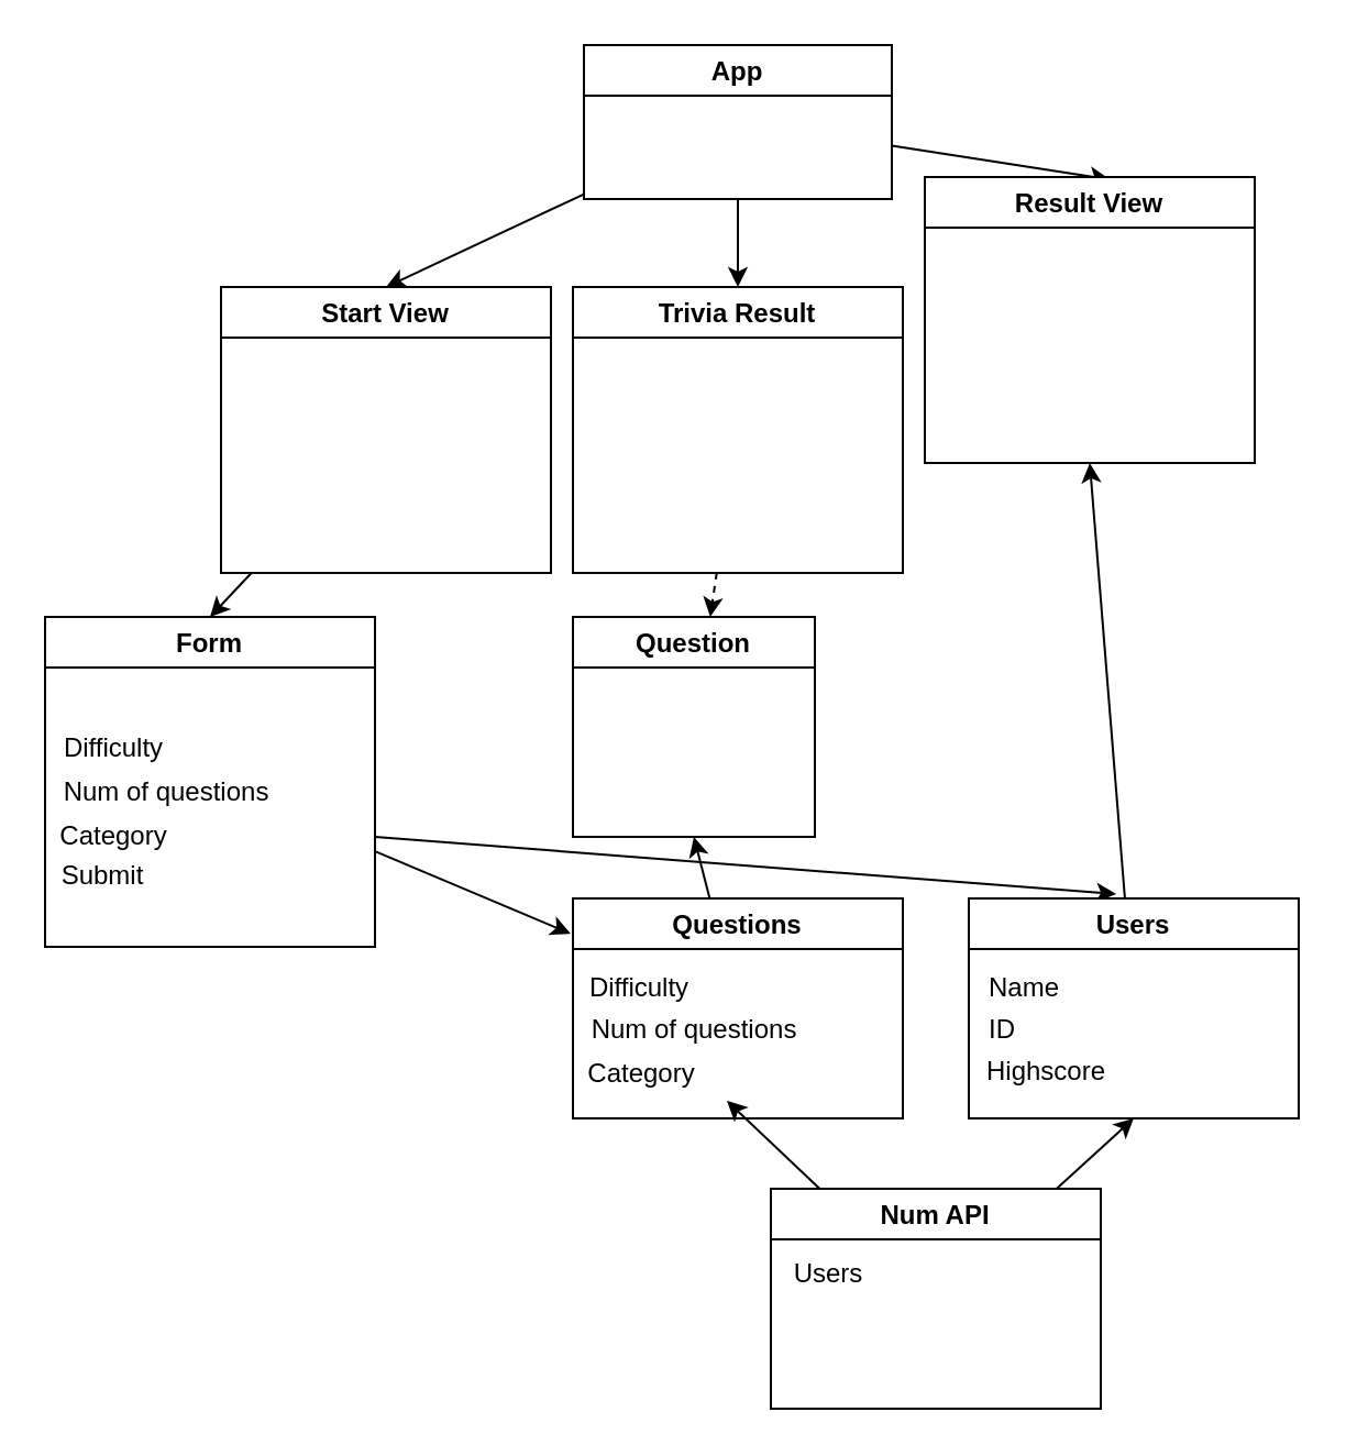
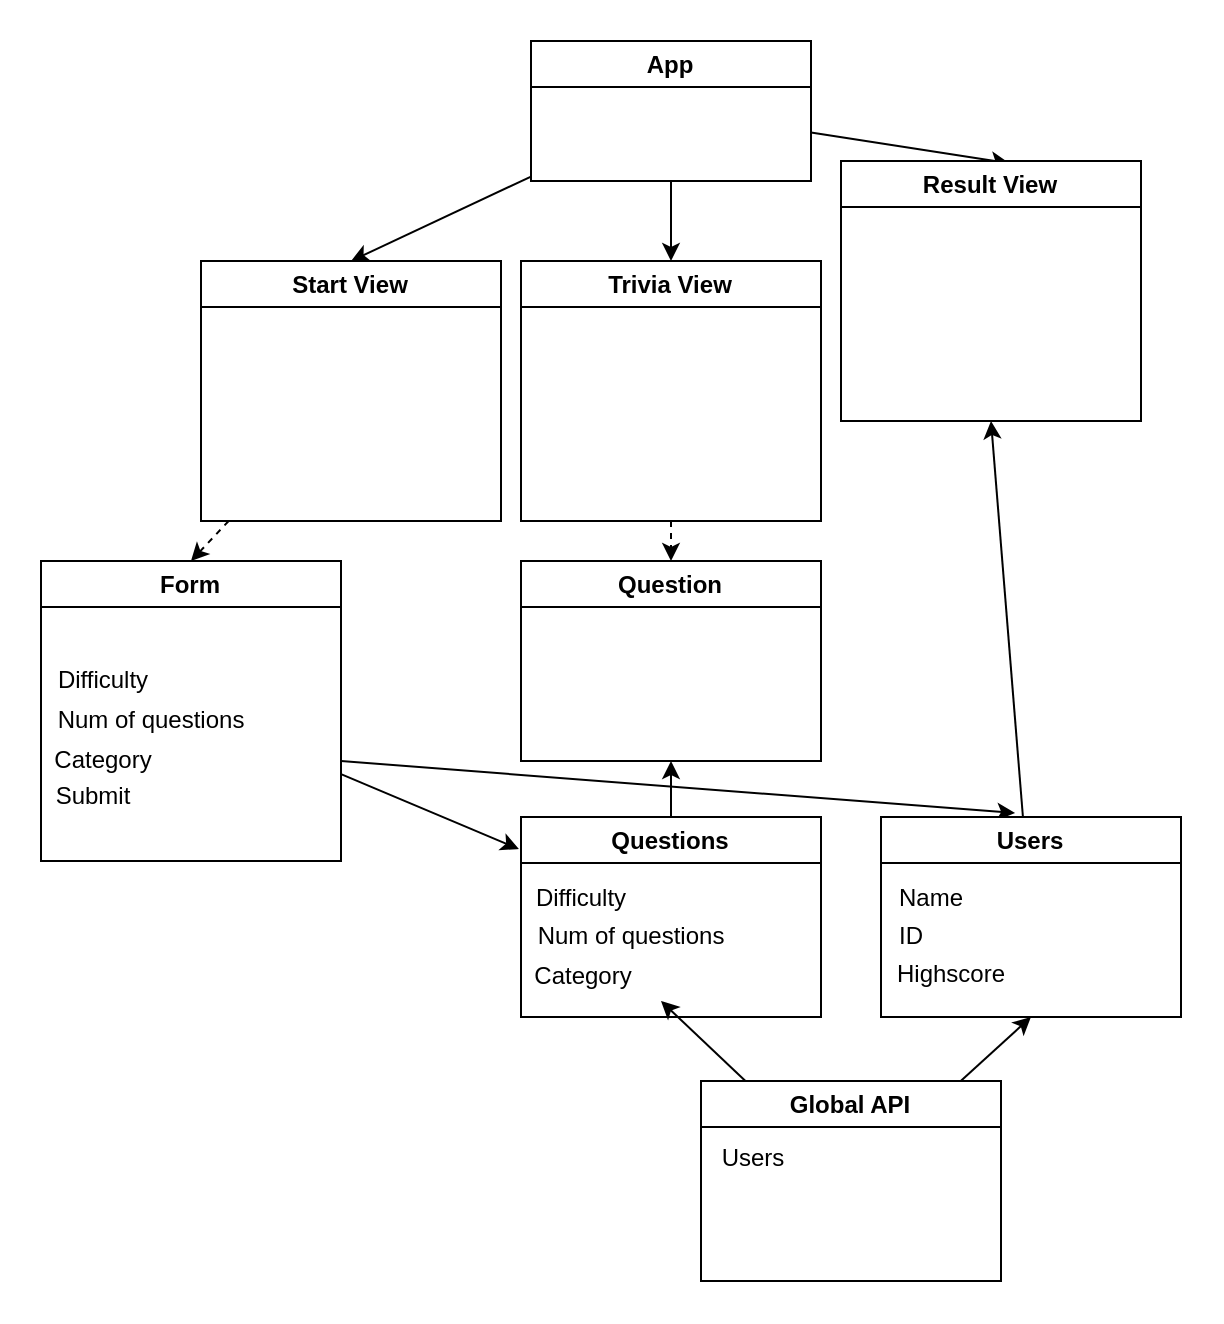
- <mxCell id="9" value="Trivia Result" style="swimlane;" vertex="1" parent="1"><mxGeometry x="260" y="130" width="150" height="130" as="geometry" /></mxCell>
+ <mxCell id="9" value="Trivia View" style="swimlane;" vertex="1" parent="1"><mxGeometry x="260" y="130" width="150" height="130" as="geometry" /></mxCell>
- <mxCell id="6" style="edgeStyle=none;html=1;entryX=0.5;entryY=0;entryDx=0;entryDy=0;" edge="1" parent="1" source="7" target="13"><mxGeometry relative="1" as="geometry" /></mxCell>
+ <mxCell id="6" style="edgeStyle=none;html=1;entryX=0.5;entryY=0;entryDx=0;entryDy=0;dashed=1;" edge="1" parent="1" source="7" target="13"><mxGeometry relative="1" as="geometry" /></mxCell>
- <mxCell id="18" value="Question" style="swimlane;startSize=23;" vertex="1" parent="1"><mxGeometry x="260" y="280" width="110" height="100" as="geometry" /></mxCell>
+ <mxCell id="18" value="Question" style="swimlane;startSize=23;" vertex="1" parent="1"><mxGeometry x="260" y="280" width="150" height="100" as="geometry" /></mxCell>
- <mxCell id="30" value="Num API" style="swimlane;startSize=23;" vertex="1" parent="1"><mxGeometry x="350" y="540" width="150" height="100" as="geometry" /></mxCell>
+ <mxCell id="30" value="Global API" style="swimlane;startSize=23;" vertex="1" parent="1"><mxGeometry x="350" y="540" width="150" height="100" as="geometry" /></mxCell>
